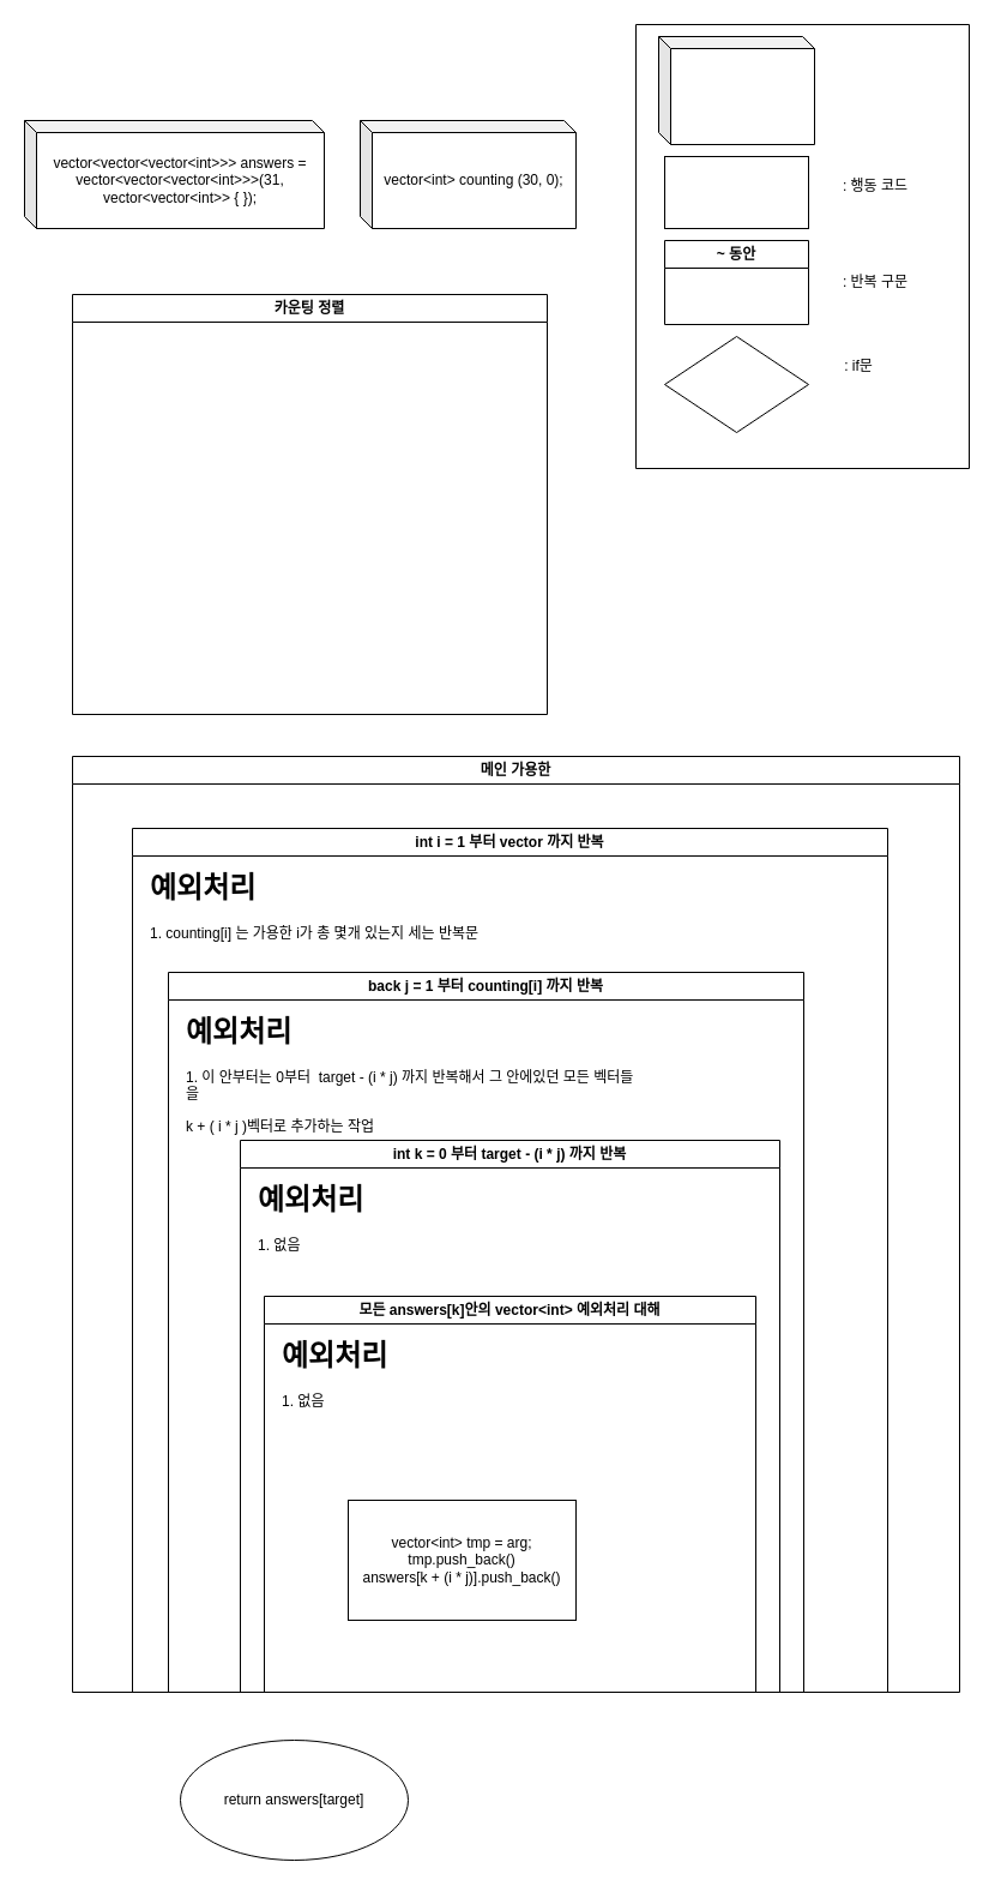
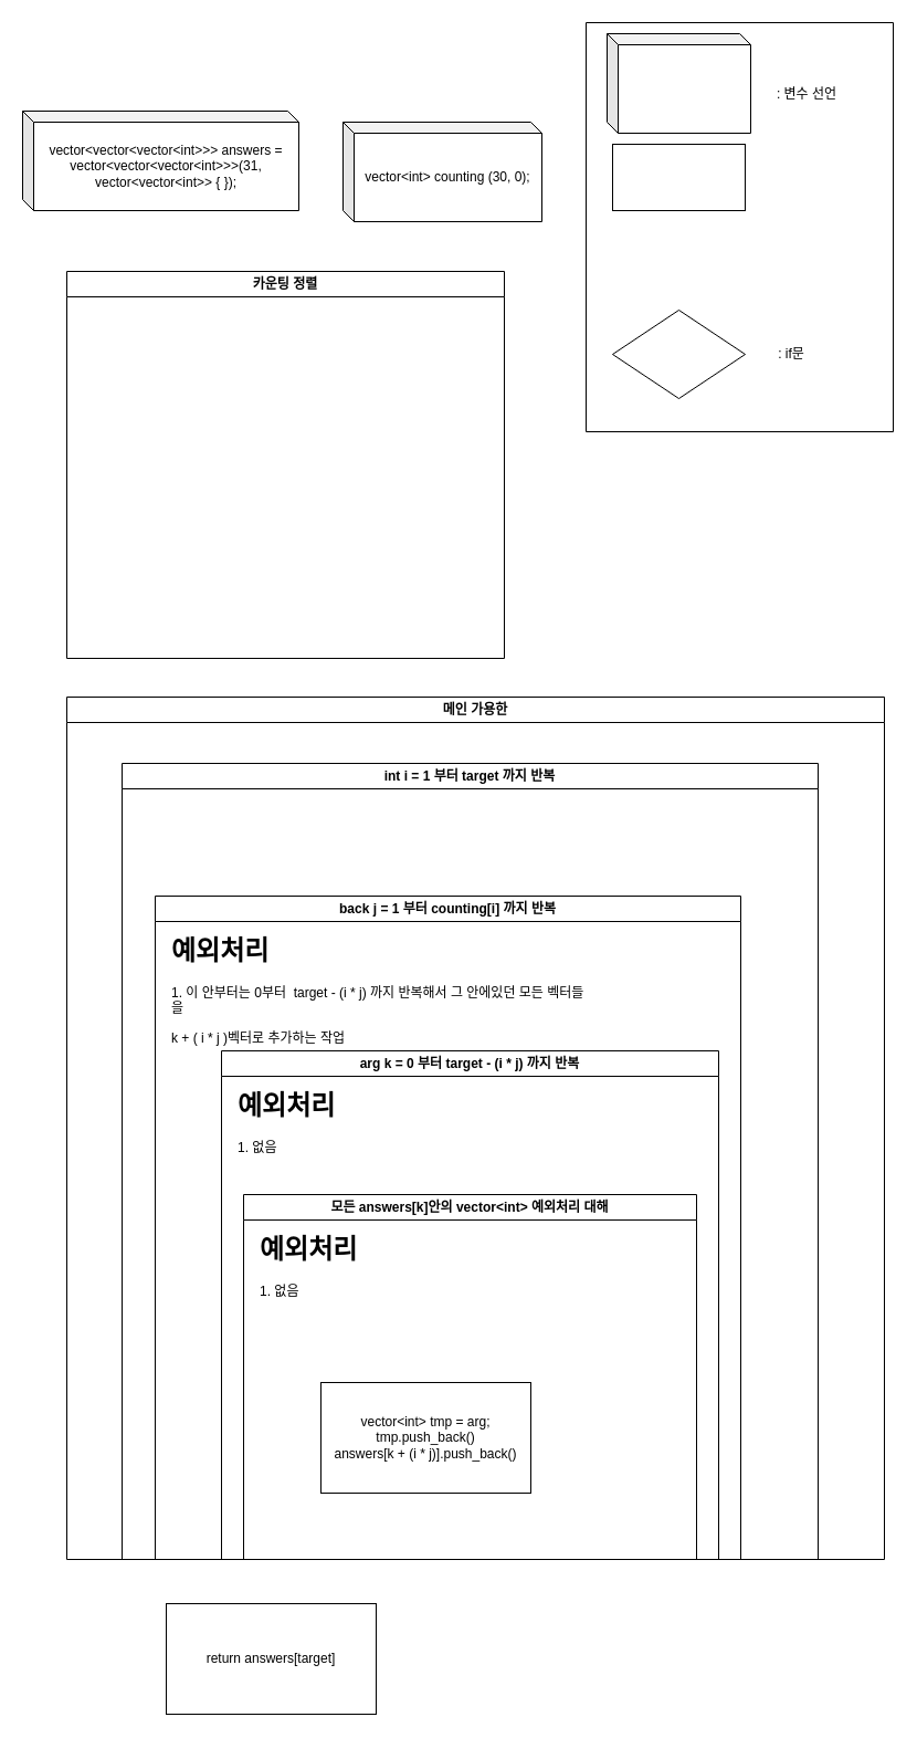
+ <mxCell id="3" value=": 변수 선언" style="text;html=1;align=center;verticalAlign=middle;whiteSpace=wrap;rounded=0;" vertex="1" parent="2"><mxGeometry x="170" y="50" width="60" height="30" as="geometry" /></mxCell>
- <mxCell id="22" value="vector&amp;lt;int&amp;gt; counting (30, 0);" style="shape=cube;whiteSpace=wrap;html=1;boundedLbl=1;backgroundOutline=1;darkOpacity=0.05;darkOpacity2=0.1;size=10;" vertex="1" parent="1"><mxGeometry x="300" y="100" width="180" height="90" as="geometry" /></mxCell>
+ <mxCell id="22" value="vector&amp;lt;int&amp;gt; counting (30, 0);" style="shape=cube;whiteSpace=wrap;html=1;boundedLbl=1;backgroundOutline=1;darkOpacity=0.05;darkOpacity2=0.1;size=10;" vertex="1" parent="1"><mxGeometry x="310" y="110" width="180" height="90" as="geometry" /></mxCell>
- <mxCell id="5" value=": 행동 코드" style="text;html=1;align=center;verticalAlign=middle;whiteSpace=wrap;rounded=0;" vertex="1" parent="2"><mxGeometry x="170" y="120" width="60" height="30" as="geometry" /></mxCell>
- <mxCell id="6" value="~ 동안" style="swimlane;whiteSpace=wrap;html=1;" vertex="1" parent="2"><mxGeometry x="24" y="180" width="120" height="70" as="geometry" /></mxCell>
- <mxCell id="7" value=": 반복 구문" style="text;html=1;align=center;verticalAlign=middle;whiteSpace=wrap;rounded=0;" vertex="1" parent="2"><mxGeometry x="170" y="200" width="60" height="30" as="geometry" /></mxCell>
- <mxCell id="9" value=": if문" style="text;html=1;align=center;verticalAlign=middle;whiteSpace=wrap;rounded=0;" vertex="1" parent="2"><mxGeometry x="156" y="270" width="60" height="30" as="geometry" /></mxCell>
+ <mxCell id="9" value=": if문" style="text;html=1;align=center;verticalAlign=middle;whiteSpace=wrap;rounded=0;" vertex="1" parent="2"><mxGeometry x="156" y="285" width="60" height="30" as="geometry" /></mxCell>
- <mxCell id="12" value="int i = 1 부터 vector 까지 반복" style="swimlane;whiteSpace=wrap;html=1;" vertex="1" parent="11"><mxGeometry x="50" y="60" width="630" height="720" as="geometry" /></mxCell>
+ <mxCell id="12" value="int i = 1 부터 target 까지 반복" style="swimlane;whiteSpace=wrap;html=1;" vertex="1" parent="11"><mxGeometry x="50" y="60" width="630" height="720" as="geometry" /></mxCell>
- <mxCell id="13" value="&lt;h1&gt;예외처리&lt;/h1&gt;&lt;p&gt;1. counting[i] 는 가용한 i가 총 몇개 있는지 세는 반복문&lt;/p&gt;" style="text;html=1;strokeColor=none;fillColor=none;spacing=5;spacingTop=-20;whiteSpace=wrap;overflow=hidden;rounded=0;" vertex="1" parent="12"><mxGeometry x="10" y="30" width="460" height="90" as="geometry" /></mxCell>
- <mxCell id="16" value="int k = 0 부터 target - (i * j) 까지 반복" style="swimlane;whiteSpace=wrap;html=1;" vertex="1" parent="14"><mxGeometry x="60" y="140" width="450" height="460" as="geometry" /></mxCell>
+ <mxCell id="16" value="arg k = 0 부터 target - (i * j) 까지 반복" style="swimlane;whiteSpace=wrap;html=1;" vertex="1" parent="14"><mxGeometry x="60" y="140" width="450" height="460" as="geometry" /></mxCell>
- <mxCell id="24" value="return answers[target]" style="ellipse;whiteSpace=wrap;html=1;" vertex="1" parent="1"><mxGeometry x="150" y="1450" width="190" height="100" as="geometry" /></mxCell>
+ <mxCell id="24" value="return answers[target]" style="rounded=0;whiteSpace=wrap;html=1;" vertex="1" parent="1"><mxGeometry x="150" y="1450" width="190" height="100" as="geometry" /></mxCell>
